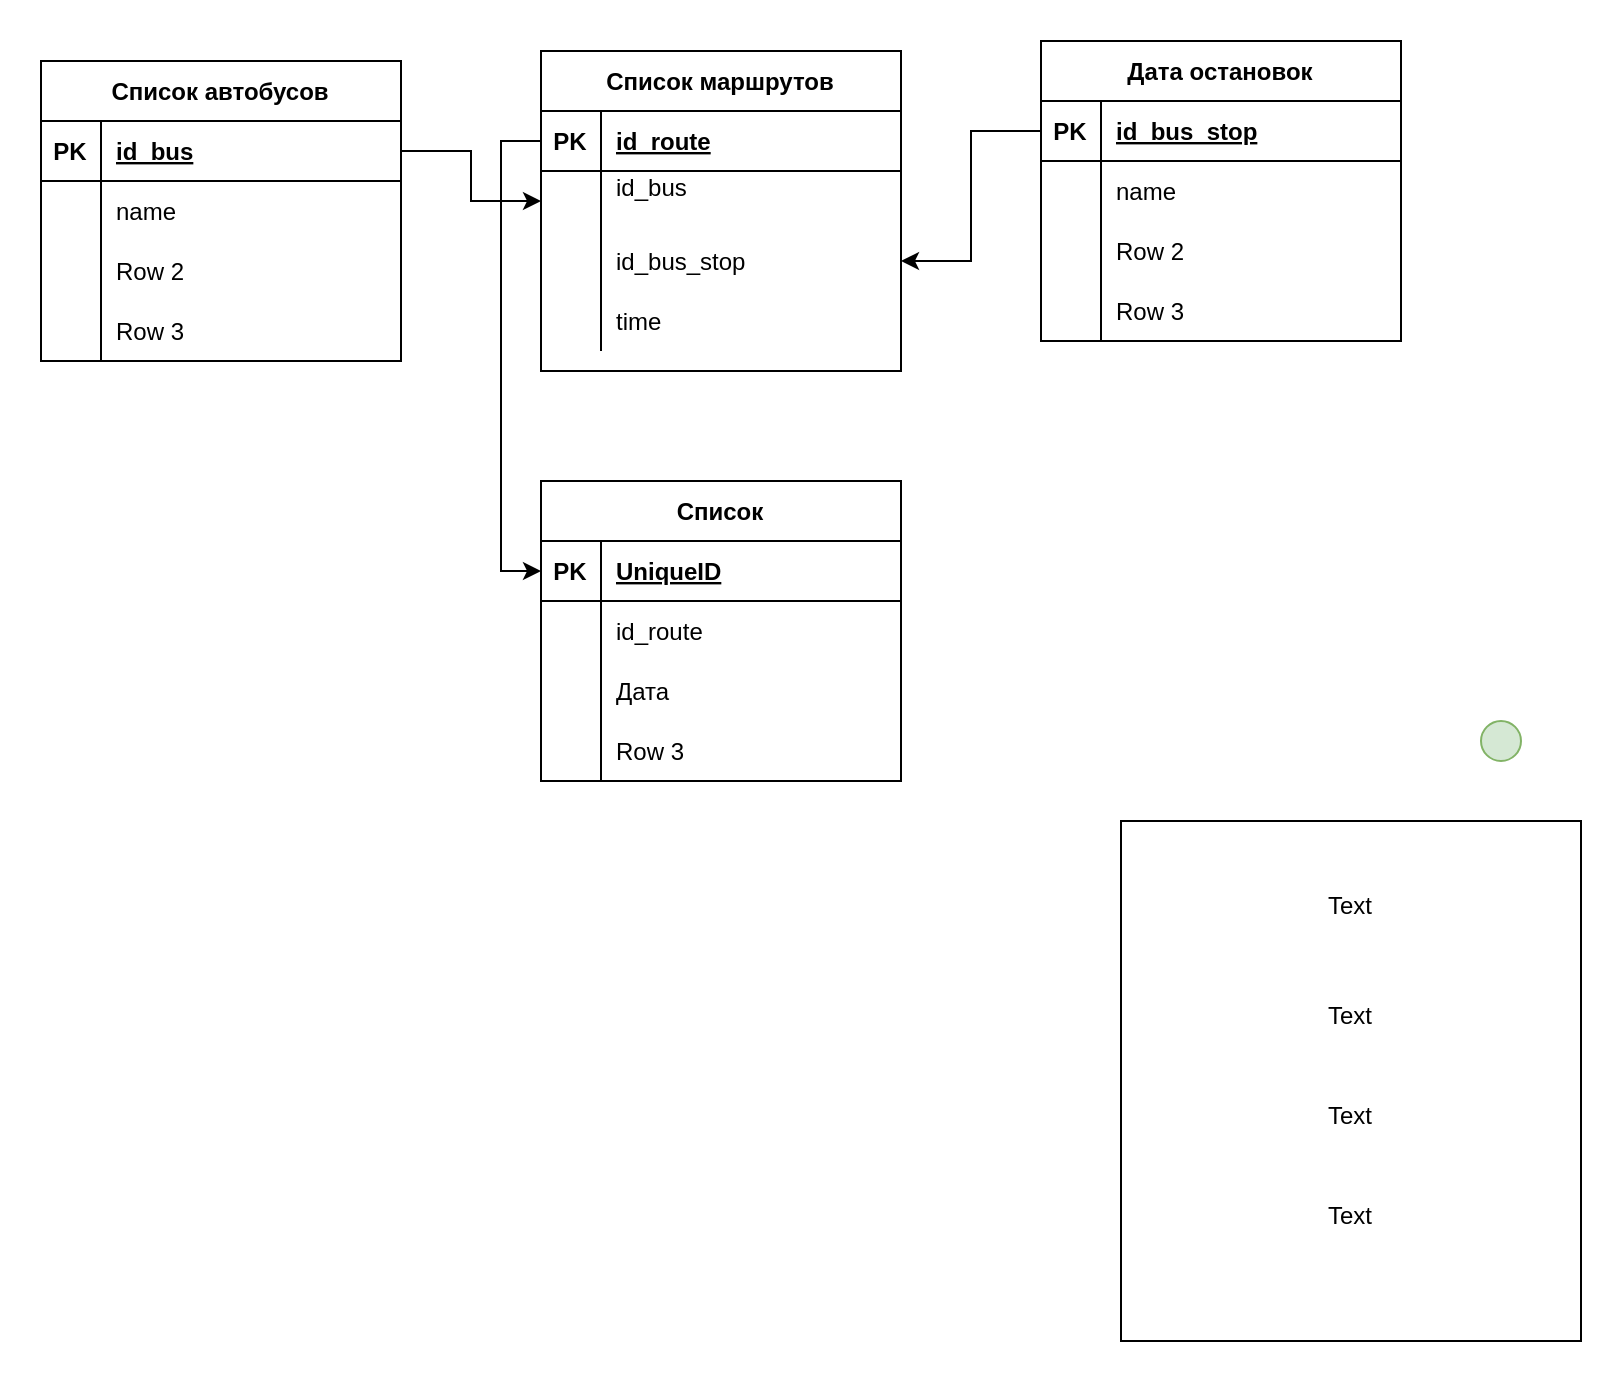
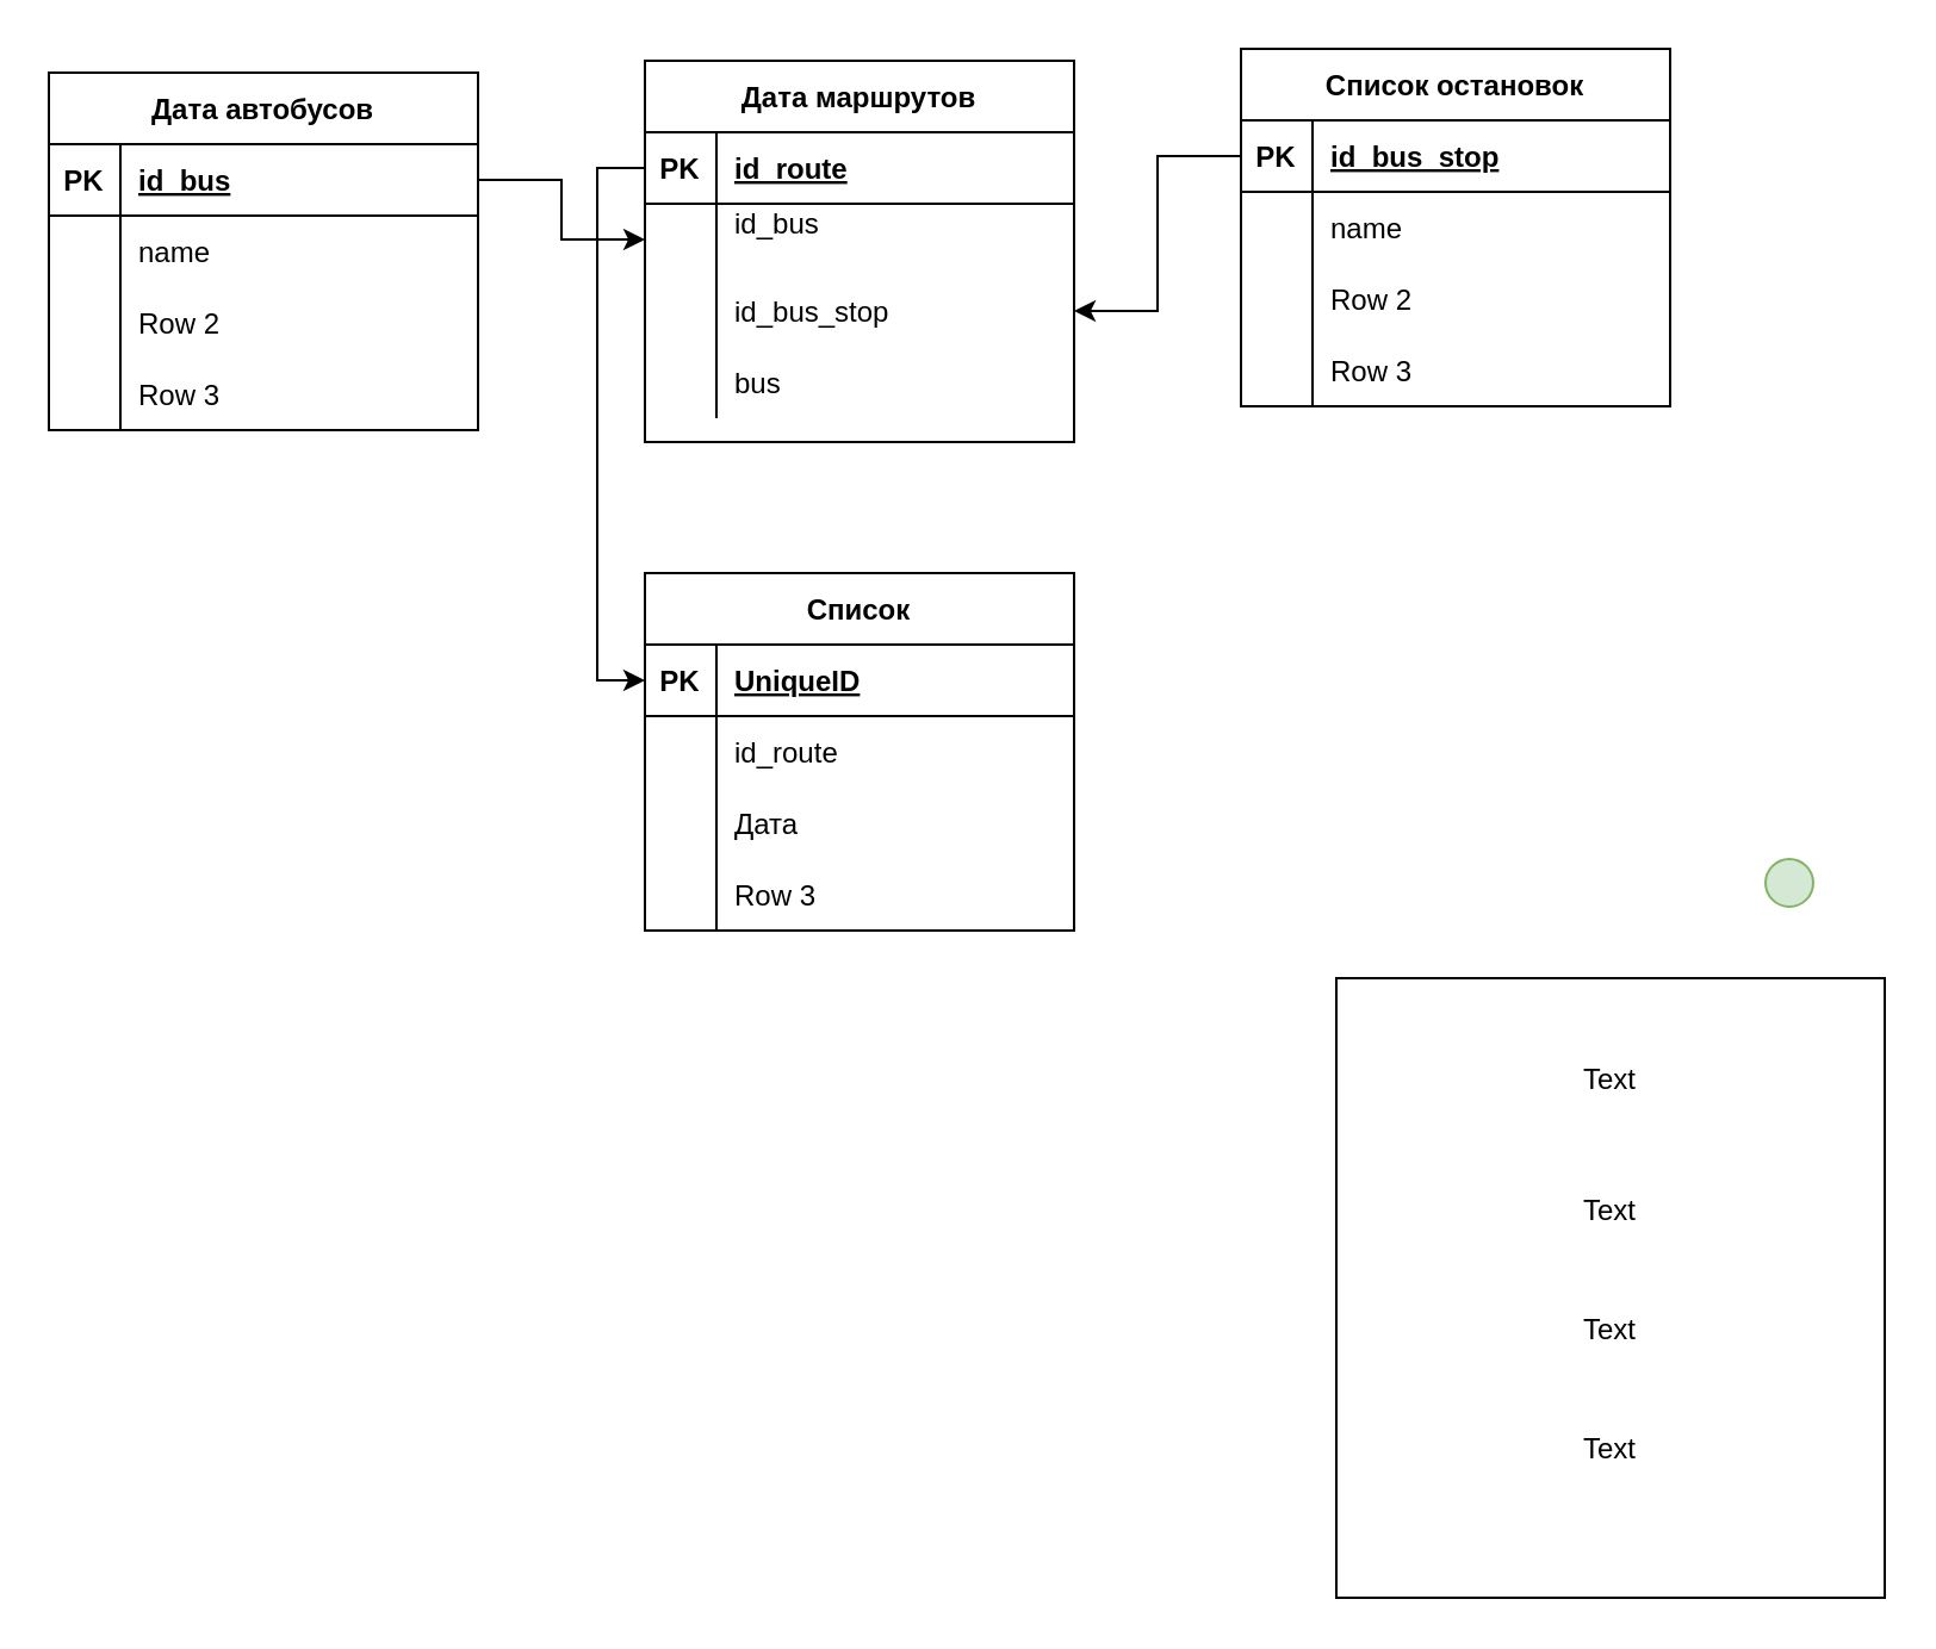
- <mxCell id="2" value="Дата остановок" style="shape=table;startSize=30;container=1;collapsible=1;childLayout=tableLayout;fixedRows=1;rowLines=0;fontStyle=1;align=center;resizeLast=1;" vertex="1" parent="1"><mxGeometry x="520" y="20" width="180" height="150" as="geometry" /></mxCell>
+ <mxCell id="2" value="Список остановок" style="shape=table;startSize=30;container=1;collapsible=1;childLayout=tableLayout;fixedRows=1;rowLines=0;fontStyle=1;align=center;resizeLast=1;" vertex="1" parent="1"><mxGeometry x="520" y="20" width="180" height="150" as="geometry" /></mxCell>
- <mxCell id="28" value="Список маршрутов" style="shape=table;startSize=30;container=1;collapsible=1;childLayout=tableLayout;fixedRows=1;rowLines=0;fontStyle=1;align=center;resizeLast=1;" vertex="1" parent="1"><mxGeometry x="270" y="25" width="180" height="160" as="geometry" /></mxCell>
+ <mxCell id="28" value="Дата маршрутов" style="shape=table;startSize=30;container=1;collapsible=1;childLayout=tableLayout;fixedRows=1;rowLines=0;fontStyle=1;align=center;resizeLast=1;" vertex="1" parent="1"><mxGeometry x="270" y="25" width="180" height="160" as="geometry" /></mxCell>
- <mxCell id="15" value="Список автобусов" style="shape=table;startSize=30;container=1;collapsible=1;childLayout=tableLayout;fixedRows=1;rowLines=0;fontStyle=1;align=center;resizeLast=1;" vertex="1" parent="1"><mxGeometry x="20" y="30" width="180" height="150" as="geometry" /></mxCell>
+ <mxCell id="15" value="Дата автобусов" style="shape=table;startSize=30;container=1;collapsible=1;childLayout=tableLayout;fixedRows=1;rowLines=0;fontStyle=1;align=center;resizeLast=1;" vertex="1" parent="1"><mxGeometry x="20" y="30" width="180" height="150" as="geometry" /></mxCell>
- <mxCell id="40" value="time" style="shape=partialRectangle;connectable=0;fillColor=none;top=0;left=0;bottom=0;right=0;align=left;spacingLeft=6;overflow=hidden;" vertex="1" parent="38"><mxGeometry x="30" width="150" height="30" as="geometry"><mxRectangle width="150" height="30" as="alternateBounds" /></mxGeometry></mxCell>
+ <mxCell id="40" value="bus" style="shape=partialRectangle;connectable=0;fillColor=none;top=0;left=0;bottom=0;right=0;align=left;spacingLeft=6;overflow=hidden;" vertex="1" parent="38"><mxGeometry x="30" width="150" height="30" as="geometry"><mxRectangle width="150" height="30" as="alternateBounds" /></mxGeometry></mxCell>
